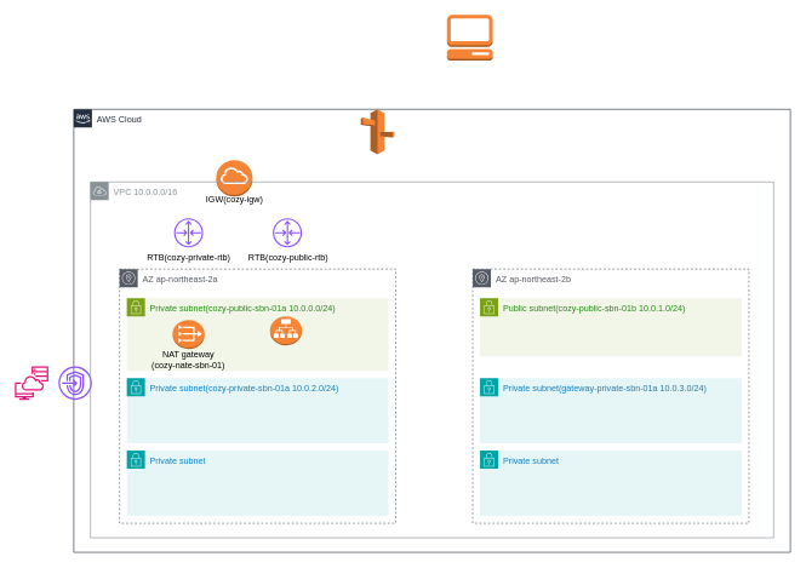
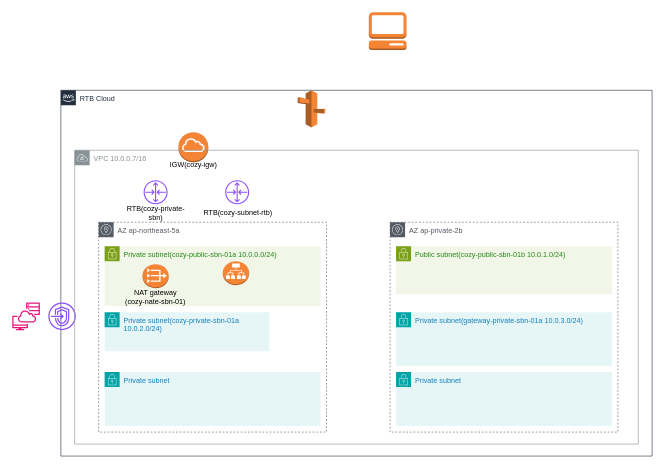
- <mxCell id="2" value="AWS Cloud" style="points=[[0,0],[0.25,0],[0.5,0],[0.75,0],[1,0],[1,0.25],[1,0.5],[1,0.75],[1,1],[0.75,1],[0.5,1],[0.25,1],[0,1],[0,0.75],[0,0.5],[0,0.25]];outlineConnect=0;gradientColor=none;html=1;whiteSpace=wrap;fontSize=12;fontStyle=0;shape=mxgraph.aws4.group;grIcon=mxgraph.aws4.group_aws_cloud_alt;strokeColor=#232F3E;fillColor=none;verticalAlign=top;align=left;spacingLeft=30;fontColor=#232F3E;dashed=0;labelBackgroundColor=#ffffff;container=1;pointerEvents=0;collapsible=0;recursiveResize=0;" parent="1" vertex="1"><mxGeometry x="101" y="150" width="986" height="610" as="geometry" /></mxCell>
+ <mxCell id="2" value="RTB Cloud" style="points=[[0,0],[0.25,0],[0.5,0],[0.75,0],[1,0],[1,0.25],[1,0.5],[1,0.75],[1,1],[0.75,1],[0.5,1],[0.25,1],[0,1],[0,0.75],[0,0.5],[0,0.25]];outlineConnect=0;gradientColor=none;html=1;whiteSpace=wrap;fontSize=12;fontStyle=0;shape=mxgraph.aws4.group;grIcon=mxgraph.aws4.group_aws_cloud_alt;strokeColor=#232F3E;fillColor=none;verticalAlign=top;align=left;spacingLeft=30;fontColor=#232F3E;dashed=0;labelBackgroundColor=#ffffff;container=1;pointerEvents=0;collapsible=0;recursiveResize=0;" parent="1" vertex="1"><mxGeometry x="101" y="150" width="986" height="610" as="geometry" /></mxCell>
- <mxCell id="15" value="VPC 10.0.0.0/16" style="sketch=0;outlineConnect=0;gradientColor=none;html=1;whiteSpace=wrap;fontSize=12;fontStyle=0;shape=mxgraph.aws4.group;grIcon=mxgraph.aws4.group_vpc;strokeColor=#879196;fillColor=none;verticalAlign=top;align=left;spacingLeft=30;fontColor=#879196;dashed=0;" vertex="1" parent="2"><mxGeometry x="23" y="100" width="940" height="490" as="geometry" /></mxCell>
+ <mxCell id="15" value="VPC 10.0.0.7/16" style="sketch=0;outlineConnect=0;gradientColor=none;html=1;whiteSpace=wrap;fontSize=12;fontStyle=0;shape=mxgraph.aws4.group;grIcon=mxgraph.aws4.group_vpc;strokeColor=#879196;fillColor=none;verticalAlign=top;align=left;spacingLeft=30;fontColor=#879196;dashed=0;" vertex="1" parent="2"><mxGeometry x="23" y="100" width="940" height="490" as="geometry" /></mxCell>
- <mxCell id="21" value="RTB(cozy-private-rtb)" style="text;html=1;align=center;verticalAlign=middle;whiteSpace=wrap;rounded=0;" vertex="1" parent="2"><mxGeometry x="98.5" y="190" width="119" height="30" as="geometry" /></mxCell>
+ <mxCell id="21" value="RTB(cozy-private-sbn)" style="text;html=1;align=center;verticalAlign=middle;whiteSpace=wrap;rounded=0;" vertex="1" parent="2"><mxGeometry x="98.5" y="190" width="119" height="30" as="geometry" /></mxCell>
- <mxCell id="22" value="RTB(cozy-public-rtb)" style="text;html=1;align=center;verticalAlign=middle;whiteSpace=wrap;rounded=0;" vertex="1" parent="2"><mxGeometry x="236" y="190" width="119" height="30" as="geometry" /></mxCell>
+ <mxCell id="22" value="RTB(cozy-subnet-rtb)" style="text;html=1;align=center;verticalAlign=middle;whiteSpace=wrap;rounded=0;" vertex="1" parent="2"><mxGeometry x="236" y="190" width="119" height="30" as="geometry" /></mxCell>
- <mxCell id="5" value="AZ ap-northeast-2a" style="sketch=0;outlineConnect=0;gradientColor=none;html=1;whiteSpace=wrap;fontSize=12;fontStyle=0;shape=mxgraph.aws4.group;grIcon=mxgraph.aws4.group_availability_zone;strokeColor=#545B64;fillColor=none;verticalAlign=top;align=left;spacingLeft=30;fontColor=#545B64;dashed=1;" vertex="1" parent="2"><mxGeometry x="63" y="220" width="380" height="350" as="geometry" /></mxCell>
+ <mxCell id="5" value="AZ ap-northeast-5a" style="sketch=0;outlineConnect=0;gradientColor=none;html=1;whiteSpace=wrap;fontSize=12;fontStyle=0;shape=mxgraph.aws4.group;grIcon=mxgraph.aws4.group_availability_zone;strokeColor=#545B64;fillColor=none;verticalAlign=top;align=left;spacingLeft=30;fontColor=#545B64;dashed=1;" vertex="1" parent="2"><mxGeometry x="63" y="220" width="380" height="350" as="geometry" /></mxCell>
- <mxCell id="10" value="AZ ap-northeast-2b" style="sketch=0;outlineConnect=0;gradientColor=none;html=1;whiteSpace=wrap;fontSize=12;fontStyle=0;shape=mxgraph.aws4.group;grIcon=mxgraph.aws4.group_availability_zone;strokeColor=#545B64;fillColor=none;verticalAlign=top;align=left;spacingLeft=30;fontColor=#545B64;dashed=1;" vertex="1" parent="2"><mxGeometry x="549" y="220" width="380" height="350" as="geometry" /></mxCell>
+ <mxCell id="10" value="AZ ap-private-2b" style="sketch=0;outlineConnect=0;gradientColor=none;html=1;whiteSpace=wrap;fontSize=12;fontStyle=0;shape=mxgraph.aws4.group;grIcon=mxgraph.aws4.group_availability_zone;strokeColor=#545B64;fillColor=none;verticalAlign=top;align=left;spacingLeft=30;fontColor=#545B64;dashed=1;" vertex="1" parent="2"><mxGeometry x="549" y="220" width="380" height="350" as="geometry" /></mxCell>
- <mxCell id="7" value="Private subnet(cozy-private-sbn-01a 10.0.2.0/24)" style="points=[[0,0],[0.25,0],[0.5,0],[0.75,0],[1,0],[1,0.25],[1,0.5],[1,0.75],[1,1],[0.75,1],[0.5,1],[0.25,1],[0,1],[0,0.75],[0,0.5],[0,0.25]];outlineConnect=0;gradientColor=none;html=1;whiteSpace=wrap;fontSize=12;fontStyle=0;container=1;pointerEvents=0;collapsible=0;recursiveResize=0;shape=mxgraph.aws4.group;grIcon=mxgraph.aws4.group_security_group;grStroke=0;strokeColor=#00A4A6;fillColor=#E6F6F7;verticalAlign=top;align=left;spacingLeft=30;fontColor=#147EBA;dashed=0;" vertex="1" parent="2"><mxGeometry x="73" y="370" width="360" height="90" as="geometry" /></mxCell>
+ <mxCell id="7" value="Private subnet(cozy-private-sbn-01a 10.0.2.0/24)" style="points=[[0,0],[0.25,0],[0.5,0],[0.75,0],[1,0],[1,0.25],[1,0.5],[1,0.75],[1,1],[0.75,1],[0.5,1],[0.25,1],[0,1],[0,0.75],[0,0.5],[0,0.25]];outlineConnect=0;gradientColor=none;html=1;whiteSpace=wrap;fontSize=12;fontStyle=0;container=1;pointerEvents=0;collapsible=0;recursiveResize=0;shape=mxgraph.aws4.group;grIcon=mxgraph.aws4.group_security_group;grStroke=0;strokeColor=#00A4A6;fillColor=#E6F6F7;verticalAlign=top;align=left;spacingLeft=30;fontColor=#147EBA;dashed=0;" vertex="1" parent="2"><mxGeometry x="73" y="370" width="275" height="65" as="geometry" /></mxCell>
